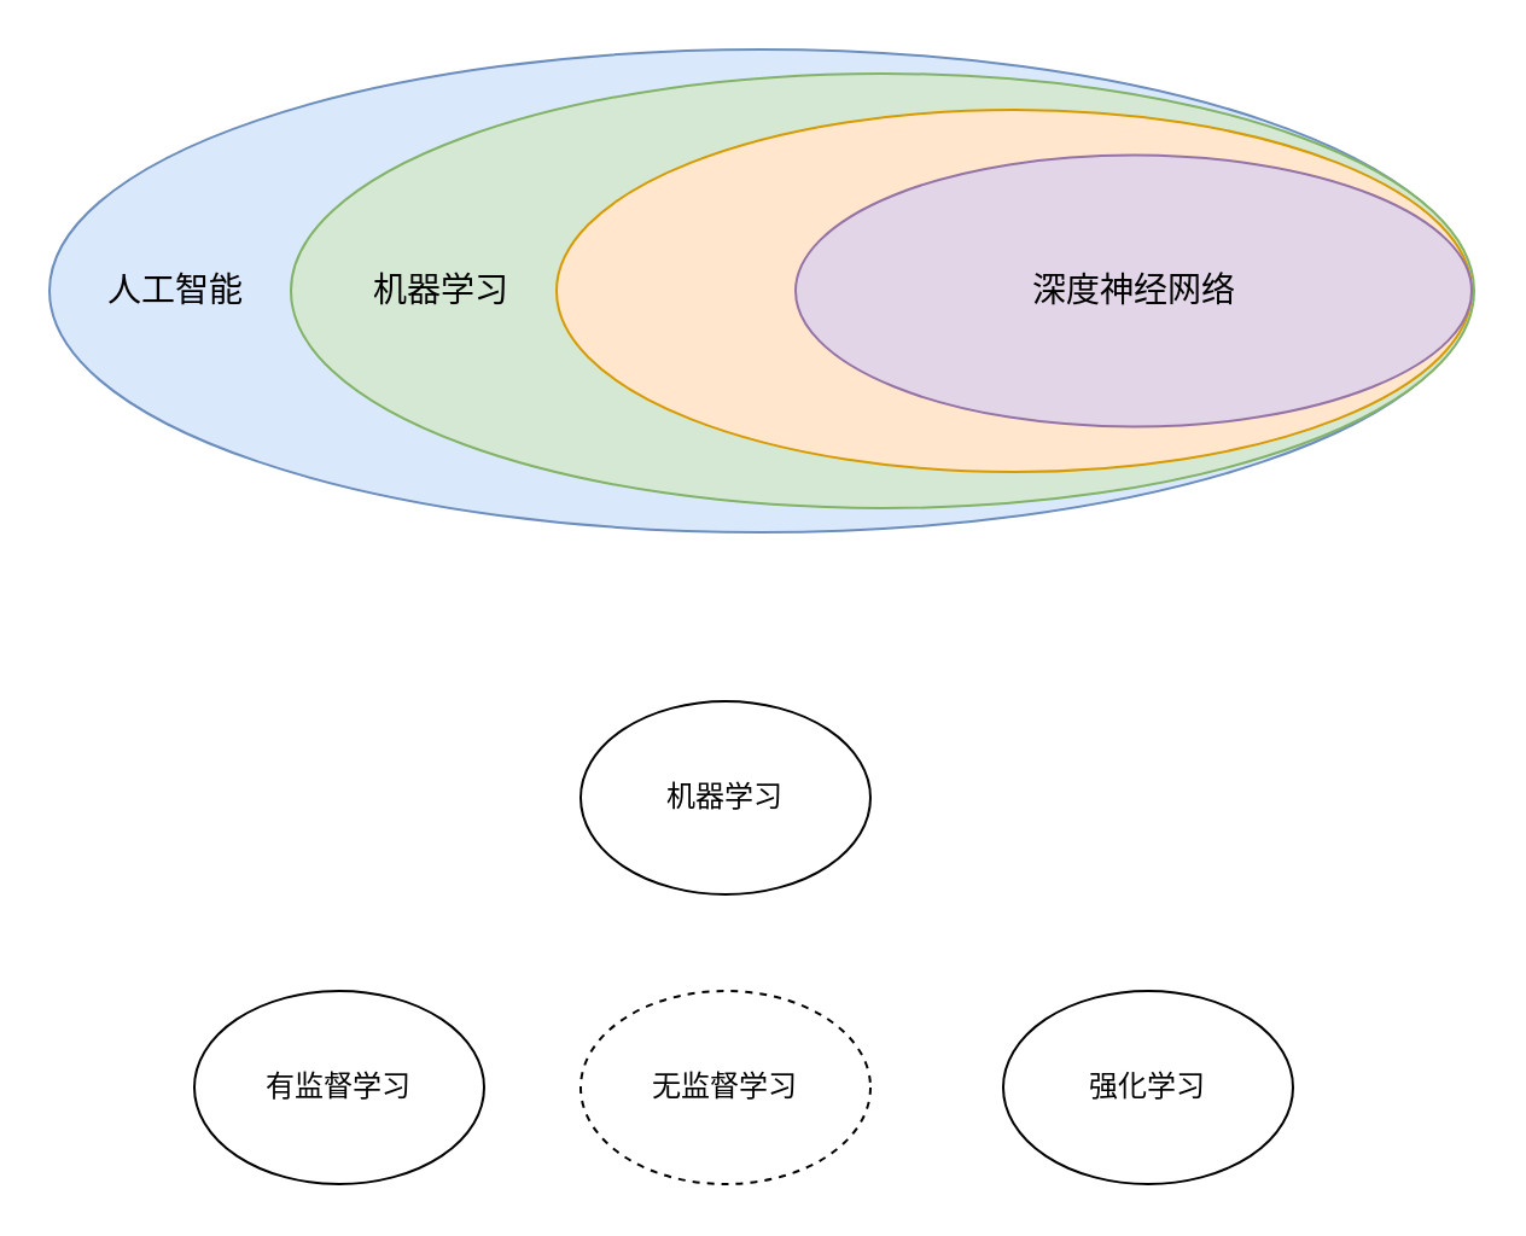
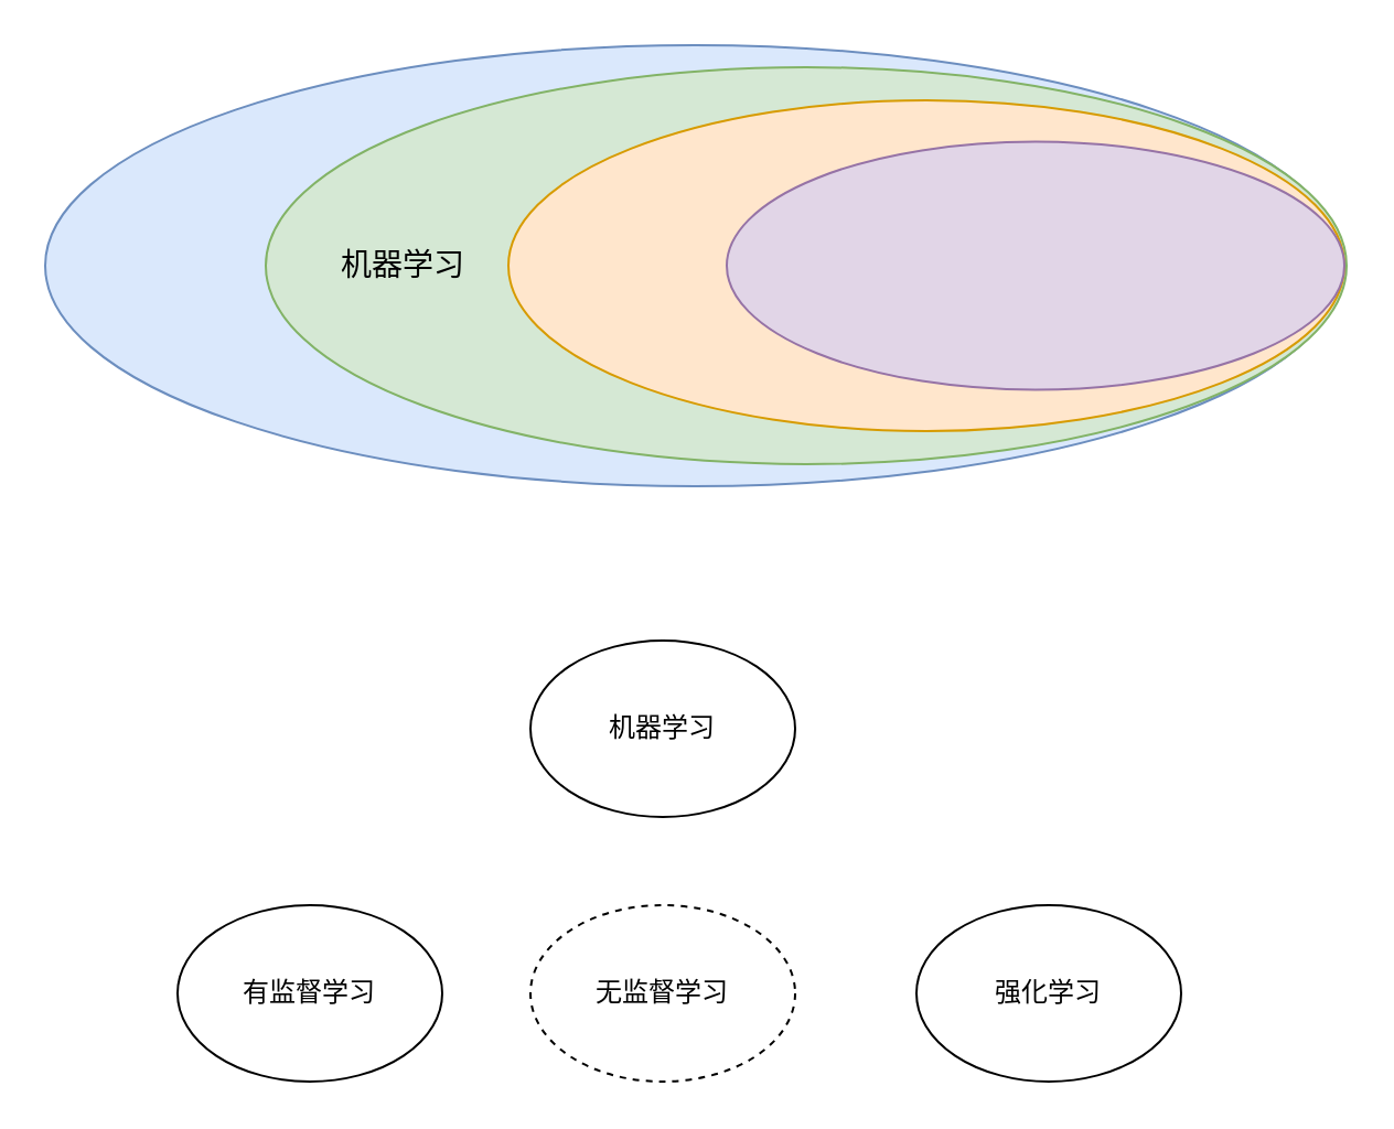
- <mxCell id="7" value="人工智能" style="text;html=1;strokeColor=none;fillColor=none;align=center;verticalAlign=middle;whiteSpace=wrap;rounded=0;fontSize=14;" parent="1" vertex="1"><mxGeometry x="25" y="105" width="95" height="30" as="geometry" /></mxCell>
- <mxCell id="6" value="深度神经网络" style="text;html=1;strokeColor=none;fillColor=none;align=center;verticalAlign=middle;whiteSpace=wrap;rounded=0;fontSize=14;" parent="1" vertex="1"><mxGeometry x="421.5" y="105" width="95" height="30" as="geometry" /></mxCell>
